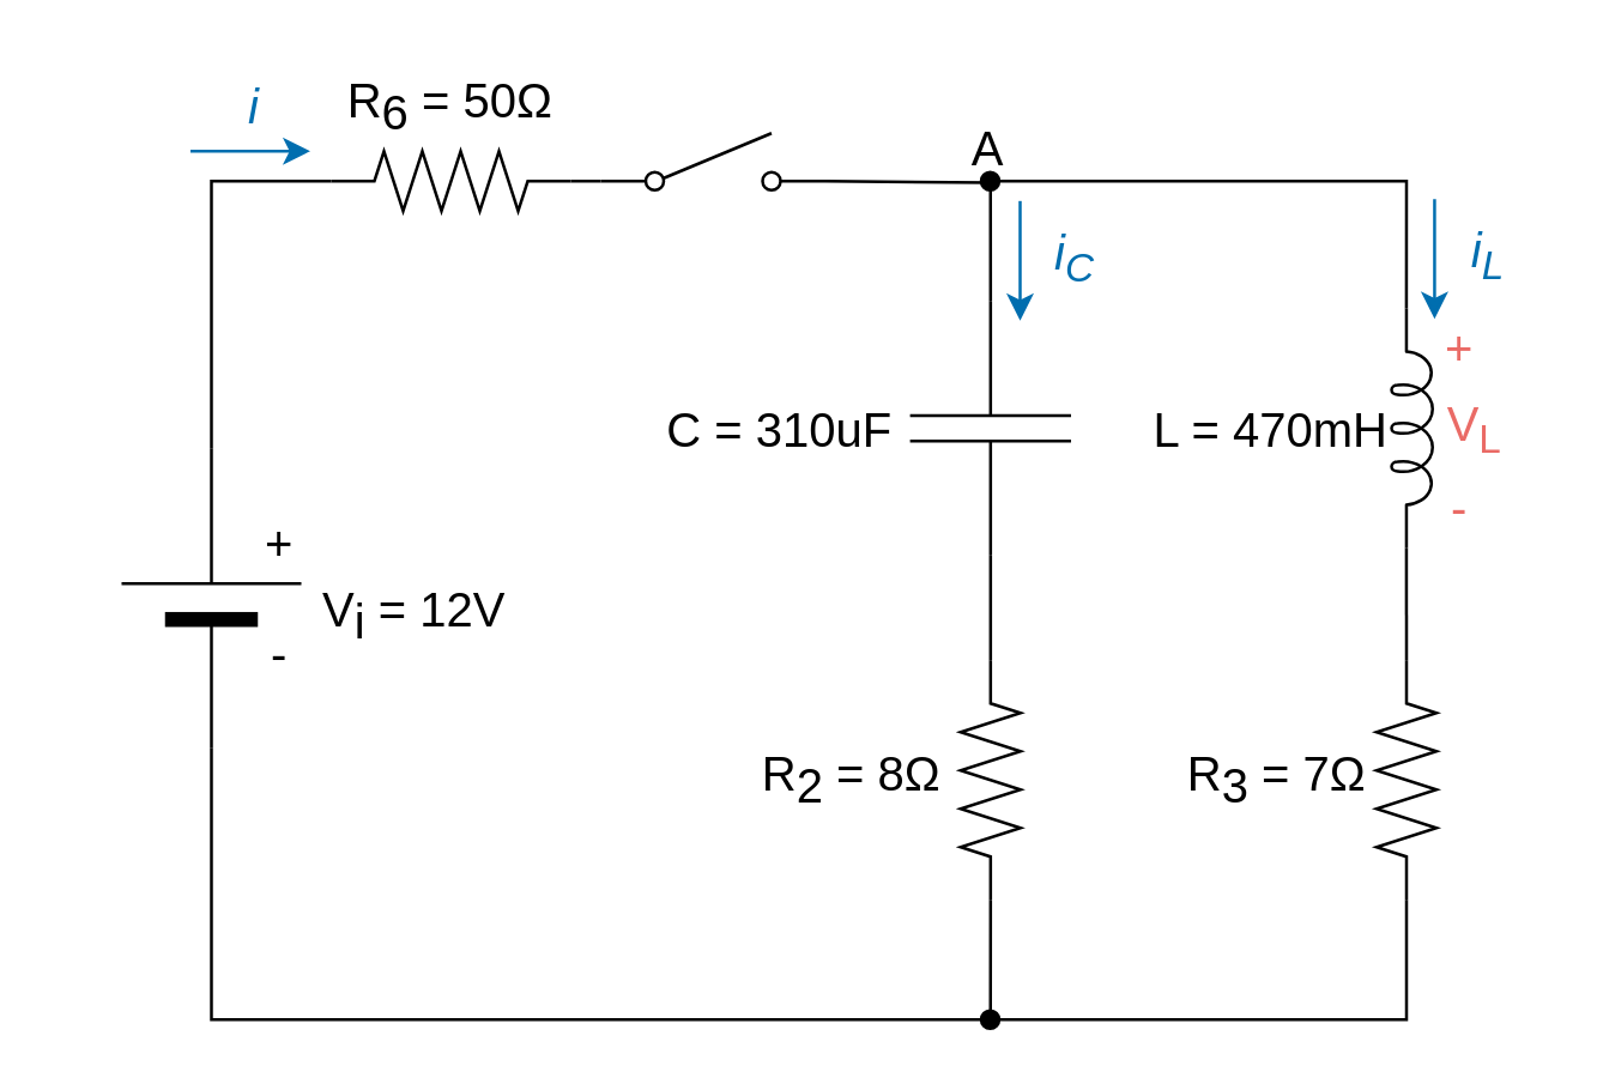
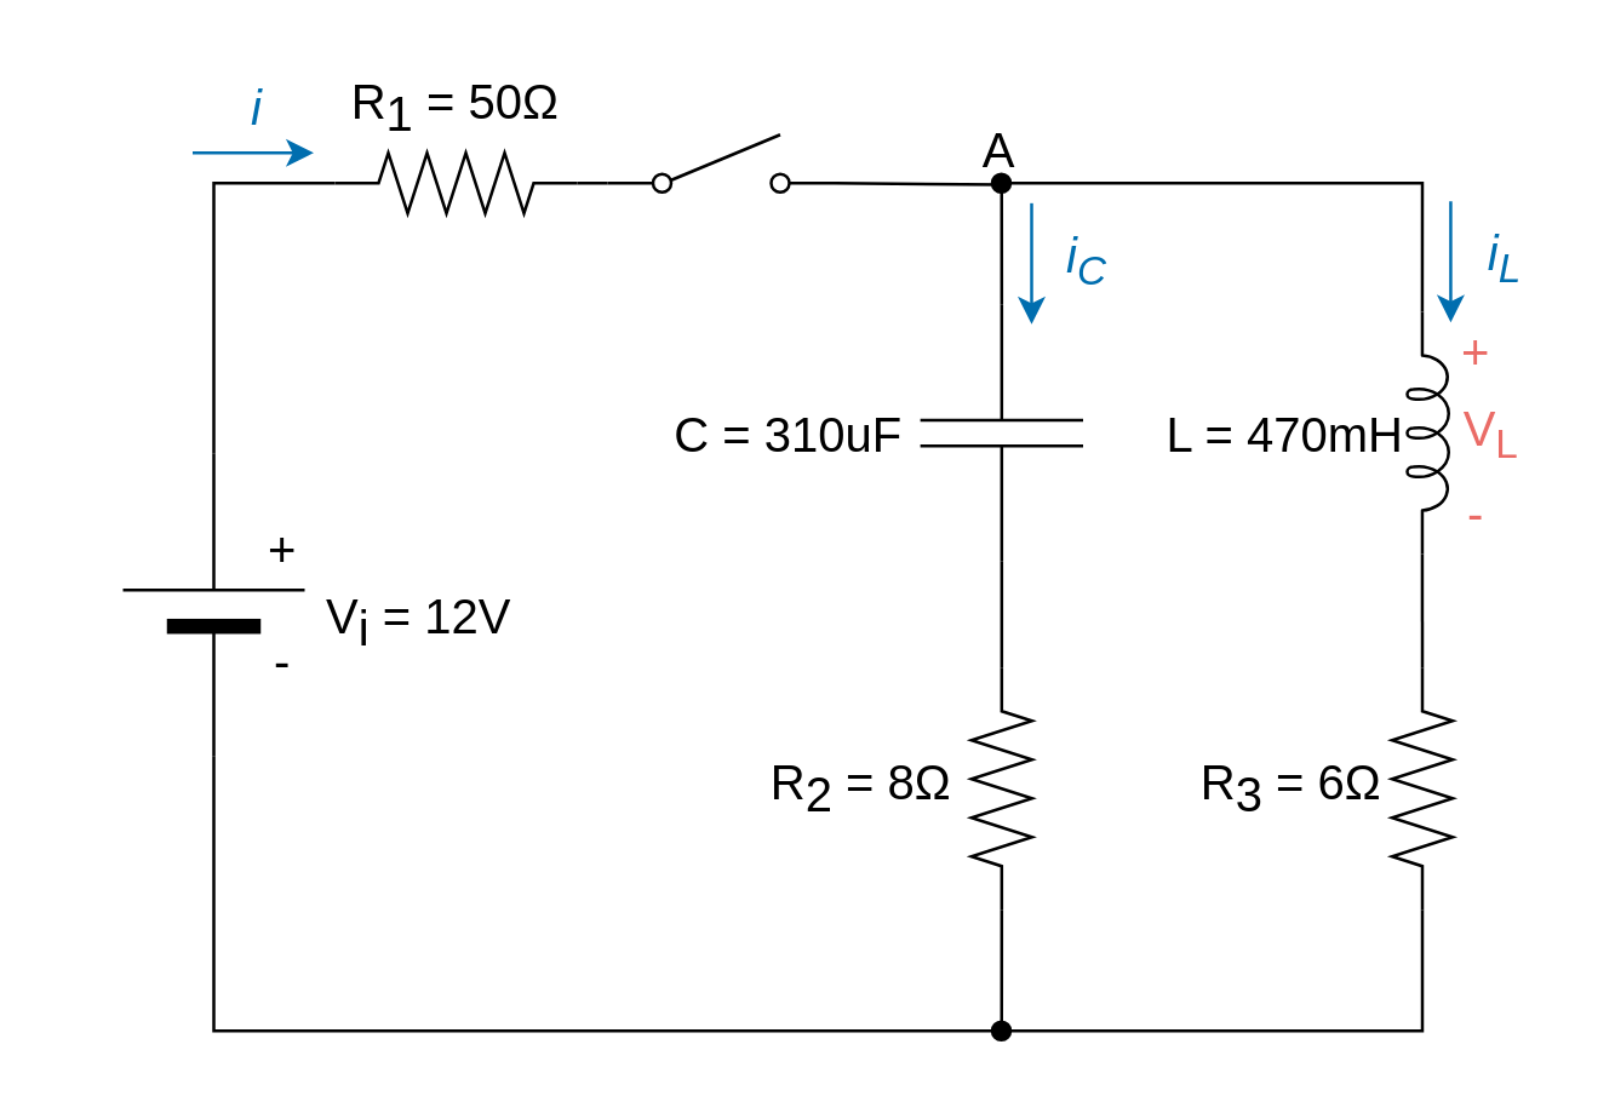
- <mxCell id="18" value="R&lt;sub style=&quot;font-size: 16px;&quot;&gt;6&lt;/sub&gt;&lt;span style=&quot;font-size: 16px;&quot;&gt;&amp;nbsp;= 50&lt;/span&gt;Ω" style="text;html=1;strokeColor=none;fillColor=none;align=center;verticalAlign=middle;whiteSpace=wrap;rounded=0;fontSize=16;" vertex="1" parent="1"><mxGeometry x="110" y="20" width="80" height="30" as="geometry" /></mxCell>
+ <mxCell id="18" value="R&lt;sub style=&quot;font-size: 16px;&quot;&gt;1&lt;/sub&gt;&lt;span style=&quot;font-size: 16px;&quot;&gt;&amp;nbsp;= 50&lt;/span&gt;Ω" style="text;html=1;strokeColor=none;fillColor=none;align=center;verticalAlign=middle;whiteSpace=wrap;rounded=0;fontSize=16;" vertex="1" parent="1"><mxGeometry x="110" y="20" width="80" height="30" as="geometry" /></mxCell>
- <mxCell id="20" value="R&lt;sub style=&quot;font-size: 16px;&quot;&gt;3&lt;/sub&gt;&lt;span style=&quot;font-size: 16px;&quot;&gt;&amp;nbsp;= 7&lt;/span&gt;Ω" style="text;html=1;strokeColor=none;fillColor=none;align=center;verticalAlign=middle;whiteSpace=wrap;rounded=0;fontSize=16;" vertex="1" parent="1"><mxGeometry x="386.13" y="245" width="80" height="30" as="geometry" /></mxCell>
+ <mxCell id="20" value="R&lt;sub style=&quot;font-size: 16px;&quot;&gt;3&lt;/sub&gt;&lt;span style=&quot;font-size: 16px;&quot;&gt;&amp;nbsp;= 6&lt;/span&gt;Ω" style="text;html=1;strokeColor=none;fillColor=none;align=center;verticalAlign=middle;whiteSpace=wrap;rounded=0;fontSize=16;" vertex="1" parent="1"><mxGeometry x="386.13" y="245" width="80" height="30" as="geometry" /></mxCell>
